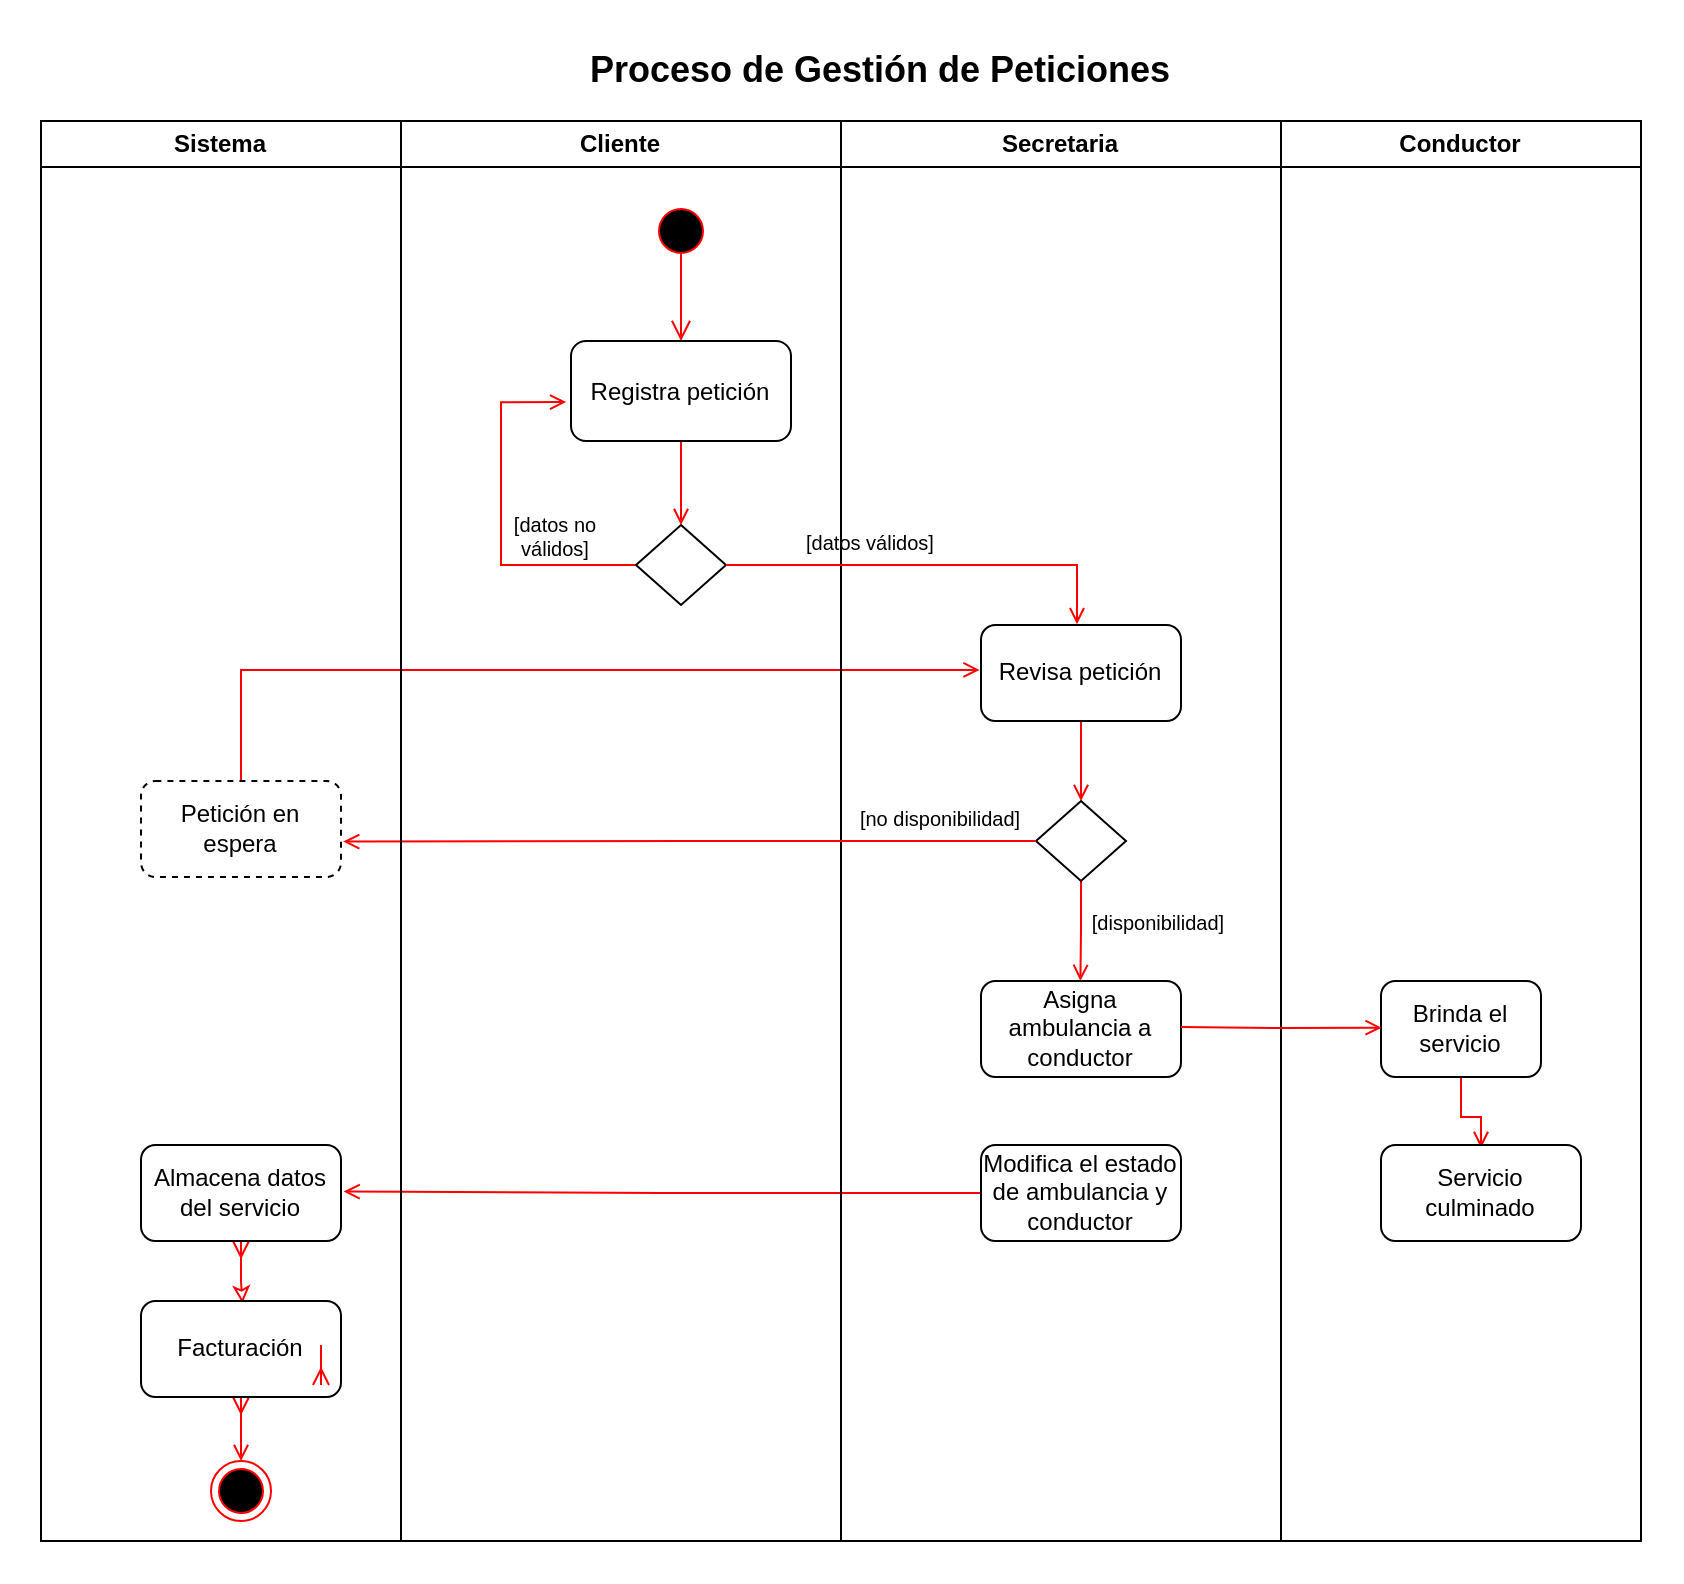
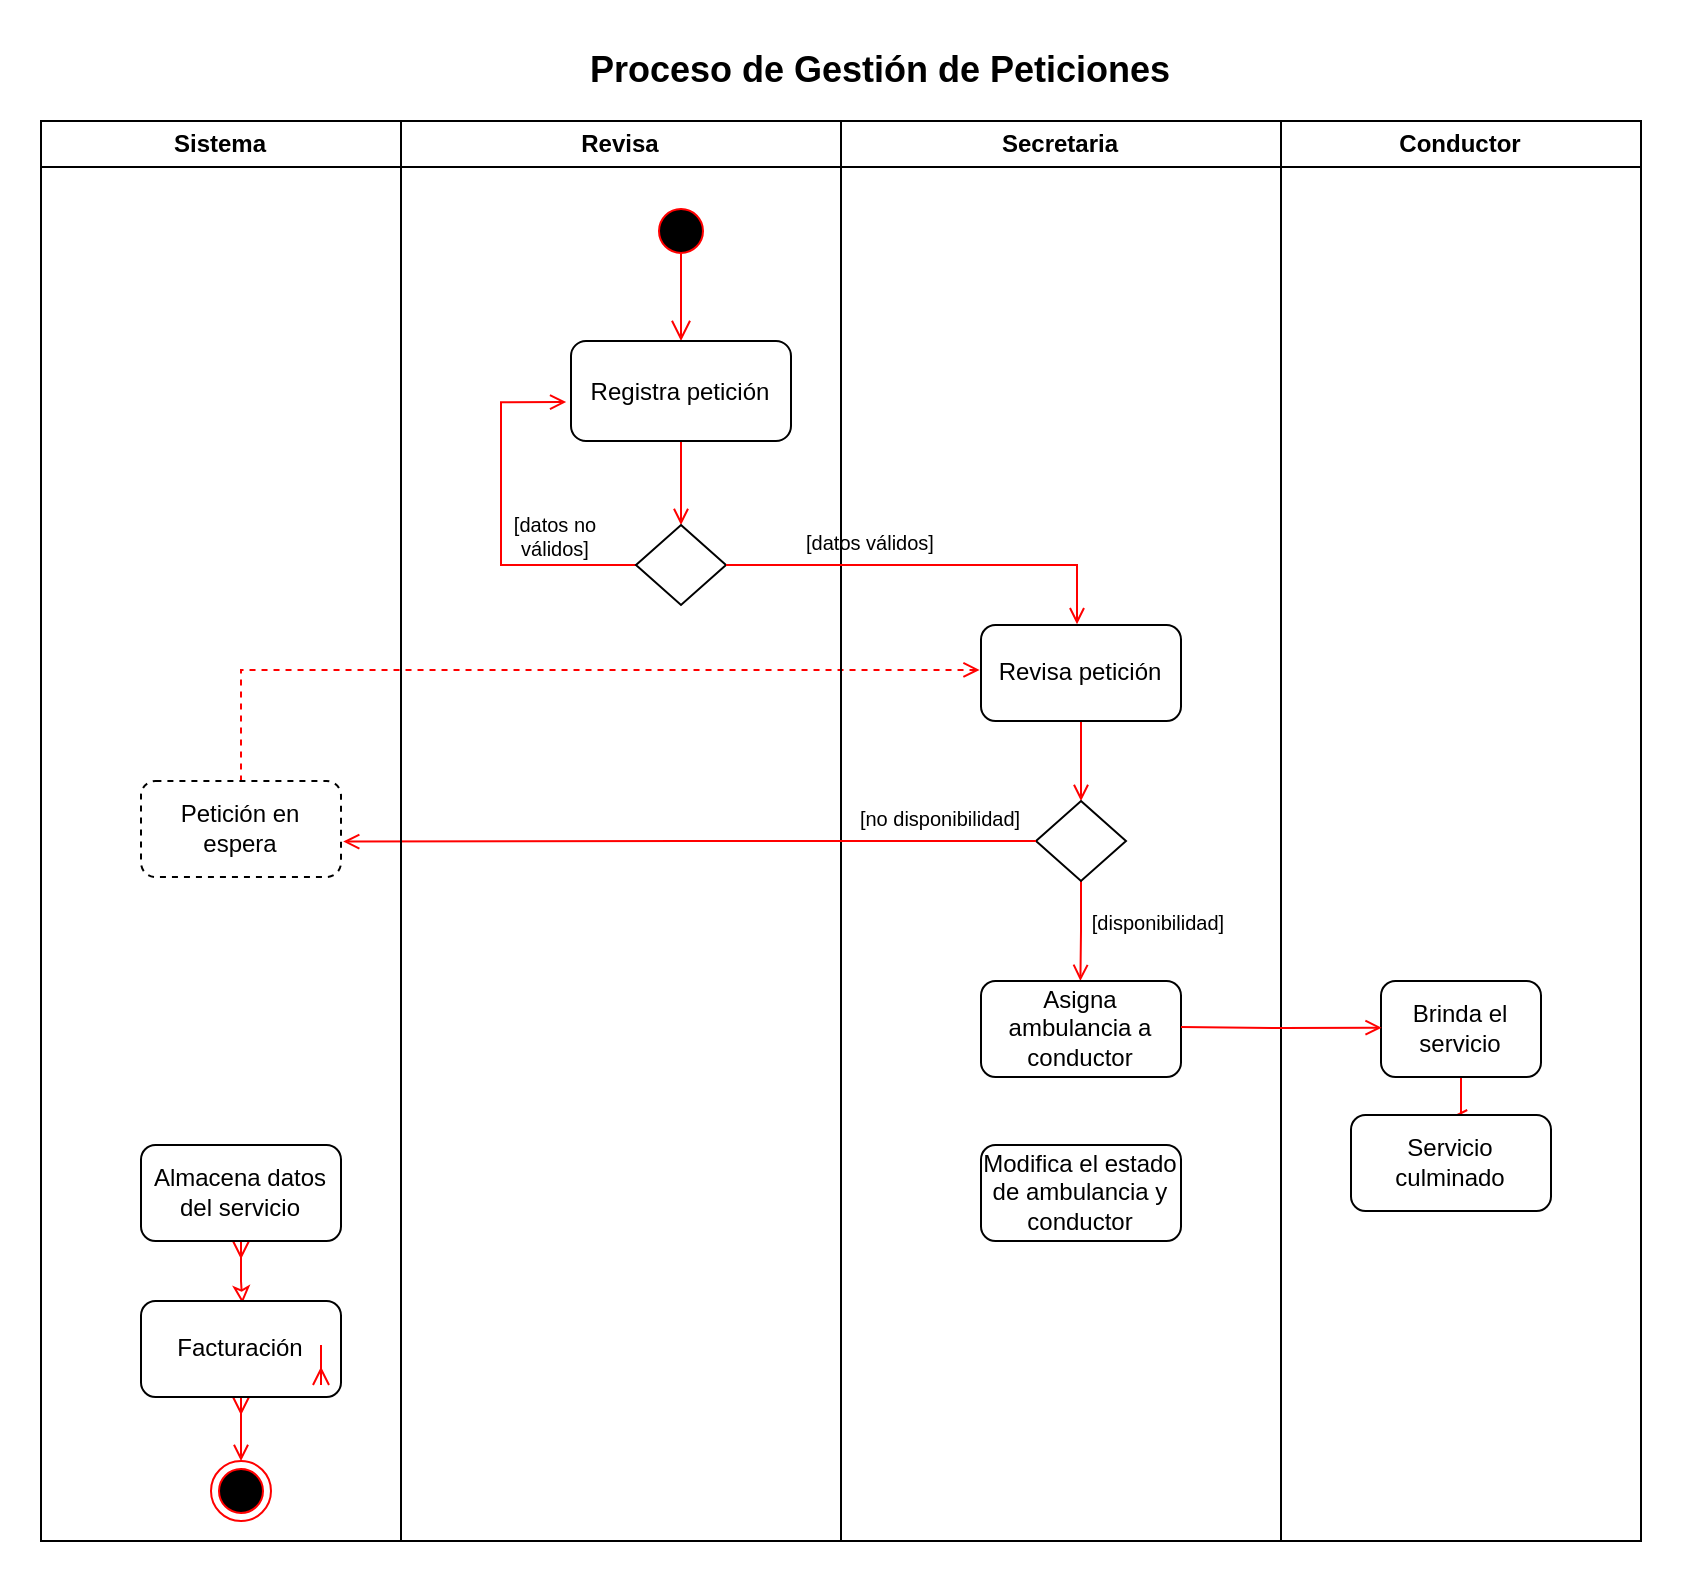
- <mxCell id="4" value="Cliente" style="swimlane;whiteSpace=wrap" parent="1" vertex="1"><mxGeometry x="200" y="60" width="220" height="710" as="geometry" /></mxCell>
+ <mxCell id="4" value="Revisa" style="swimlane;whiteSpace=wrap" parent="1" vertex="1"><mxGeometry x="200" y="60" width="220" height="710" as="geometry" /></mxCell>
- <mxCell id="2" style="edgeStyle=orthogonalEdgeStyle;rounded=0;orthogonalLoop=1;jettySize=auto;html=1;entryX=-0.007;entryY=0.468;entryDx=0;entryDy=0;entryPerimeter=0;fontSize=10;strokeColor=#FF0000;endArrow=open;endFill=0;exitX=0.5;exitY=0.005;exitDx=0;exitDy=0;exitPerimeter=0;" edge="1" parent="1" source="35" target="15"><mxGeometry relative="1" as="geometry"><mxPoint x="280" y="412" as="sourcePoint" /><Array as="points"><mxPoint x="120" y="335" /></Array></mxGeometry></mxCell>
+ <mxCell id="2" style="edgeStyle=orthogonalEdgeStyle;rounded=0;orthogonalLoop=1;jettySize=auto;html=1;entryX=-0.007;entryY=0.468;entryDx=0;entryDy=0;entryPerimeter=0;fontSize=10;strokeColor=#FF0000;endArrow=open;endFill=0;exitX=0.5;exitY=0.005;exitDx=0;exitDy=0;exitPerimeter=0;dashed=1;" edge="1" parent="1" source="35" target="15"><mxGeometry relative="1" as="geometry"><mxPoint x="280" y="412" as="sourcePoint" /><Array as="points"><mxPoint x="120" y="335" /></Array></mxGeometry></mxCell>
- <mxCell id="3" style="edgeStyle=orthogonalEdgeStyle;rounded=0;orthogonalLoop=1;jettySize=auto;html=1;entryX=1.013;entryY=0.485;entryDx=0;entryDy=0;entryPerimeter=0;fontSize=10;strokeColor=#FF0000;endArrow=open;endFill=0;" edge="1" parent="1" source="21" target="34"><mxGeometry relative="1" as="geometry" /></mxCell>
- <mxCell id="27" value="Servicio culminado" style="rounded=1;whiteSpace=wrap;html=1;fontSize=12;fillColor=default;" vertex="1" parent="24"><mxGeometry x="50" y="512" width="100" height="48" as="geometry" /></mxCell>
+ <mxCell id="27" value="Servicio culminado" style="rounded=1;whiteSpace=wrap;html=1;fontSize=12;fillColor=default;" vertex="1" parent="24"><mxGeometry x="35" y="497" width="100" height="48" as="geometry" /></mxCell>
